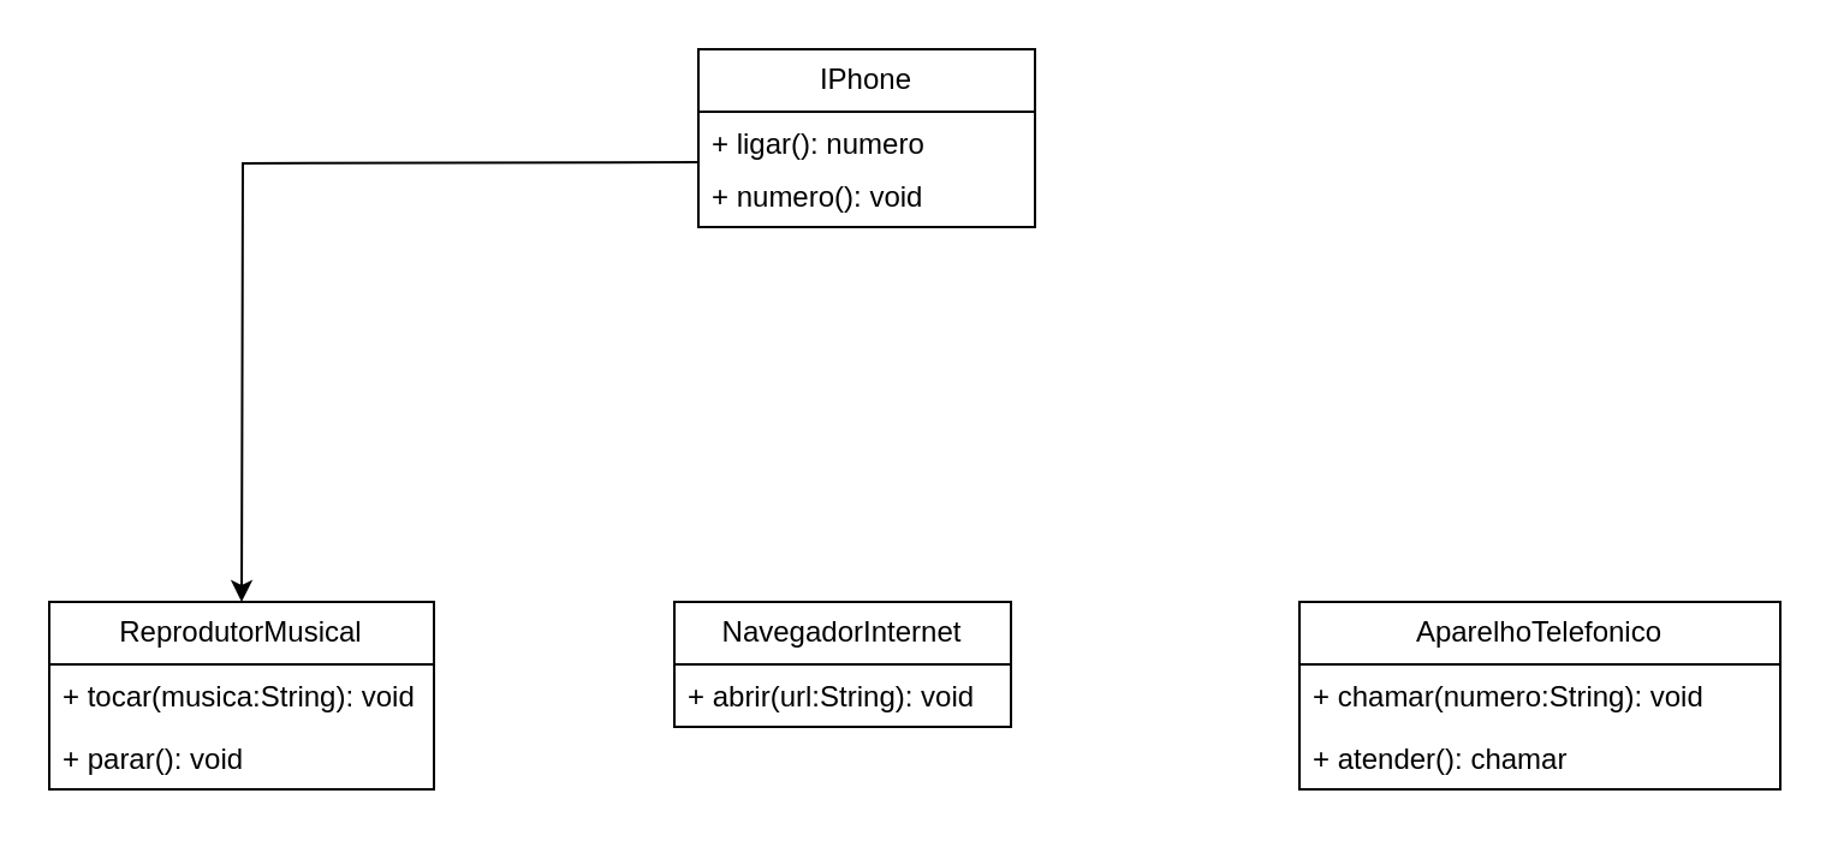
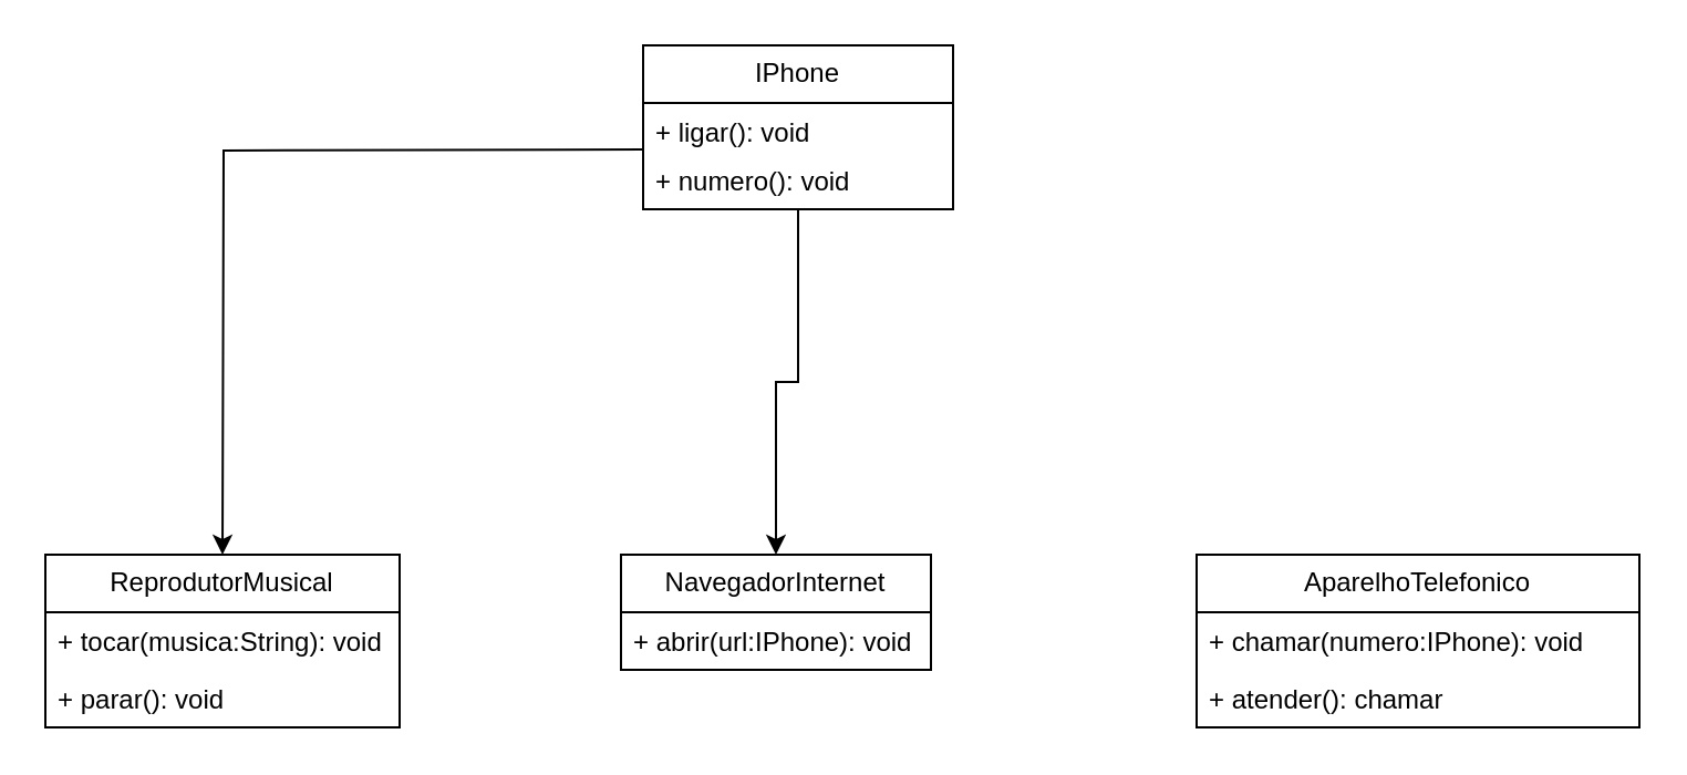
- <mxCell id="5" value="+ ligar(): numero" style="text;strokeColor=none;fillColor=none;align=left;verticalAlign=top;spacingLeft=4;spacingRight=4;overflow=hidden;rotatable=0;points=[[0,0.5],[1,0.5]];portConstraint=eastwest;whiteSpace=wrap;html=1;" vertex="1" parent="4"><mxGeometry y="26" width="140" height="22" as="geometry" /></mxCell>
+ <mxCell id="5" value="+ ligar(): void" style="text;strokeColor=none;fillColor=none;align=left;verticalAlign=top;spacingLeft=4;spacingRight=4;overflow=hidden;rotatable=0;points=[[0,0.5],[1,0.5]];portConstraint=eastwest;whiteSpace=wrap;html=1;" vertex="1" parent="4"><mxGeometry y="26" width="140" height="22" as="geometry" /></mxCell>
+ <mxCell id="2" style="edgeStyle=orthogonalEdgeStyle;rounded=0;orthogonalLoop=1;jettySize=auto;html=1;entryX=0.5;entryY=0;entryDx=0;entryDy=0;" edge="1" parent="1" source="4" target="10"><mxGeometry relative="1" as="geometry" /></mxCell>
- <mxCell id="13" value="+ chamar(numero:String): void" style="text;strokeColor=none;fillColor=none;align=left;verticalAlign=top;spacingLeft=4;spacingRight=4;overflow=hidden;rotatable=0;points=[[0,0.5],[1,0.5]];portConstraint=eastwest;whiteSpace=wrap;html=1;" vertex="1" parent="12"><mxGeometry y="26" width="200" height="26" as="geometry" /></mxCell>
+ <mxCell id="13" value="+ chamar(numero:IPhone): void" style="text;strokeColor=none;fillColor=none;align=left;verticalAlign=top;spacingLeft=4;spacingRight=4;overflow=hidden;rotatable=0;points=[[0,0.5],[1,0.5]];portConstraint=eastwest;whiteSpace=wrap;html=1;" vertex="1" parent="12"><mxGeometry y="26" width="200" height="26" as="geometry" /></mxCell>
- <mxCell id="11" value="+ abrir(url:String): void" style="text;strokeColor=none;fillColor=none;align=left;verticalAlign=top;spacingLeft=4;spacingRight=4;overflow=hidden;rotatable=0;points=[[0,0.5],[1,0.5]];portConstraint=eastwest;whiteSpace=wrap;html=1;" vertex="1" parent="10"><mxGeometry y="26" width="140" height="26" as="geometry" /></mxCell>
+ <mxCell id="11" value="+ abrir(url:IPhone): void" style="text;strokeColor=none;fillColor=none;align=left;verticalAlign=top;spacingLeft=4;spacingRight=4;overflow=hidden;rotatable=0;points=[[0,0.5],[1,0.5]];portConstraint=eastwest;whiteSpace=wrap;html=1;" vertex="1" parent="10"><mxGeometry y="26" width="140" height="26" as="geometry" /></mxCell>
